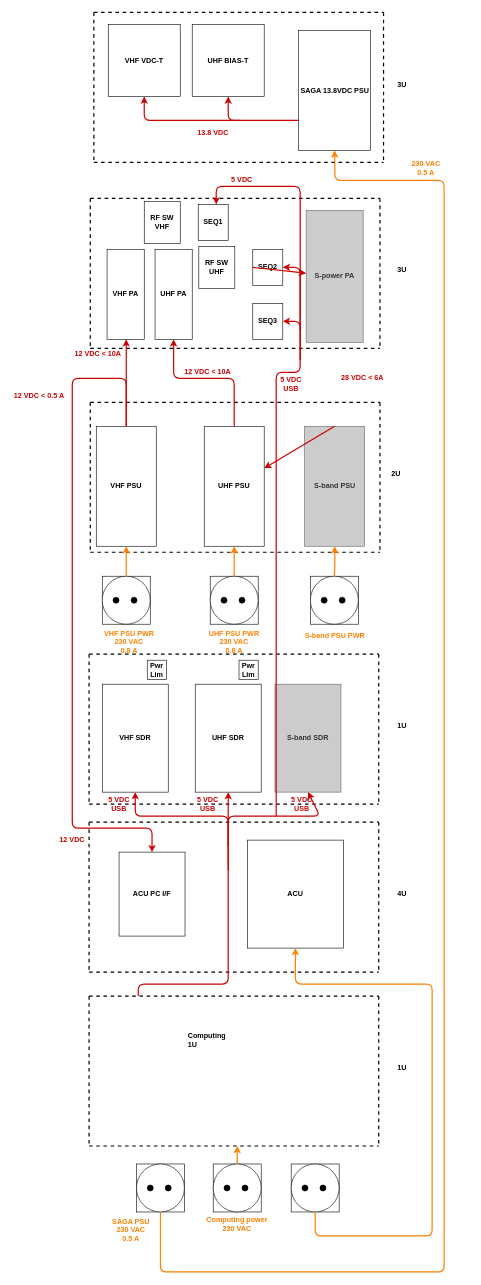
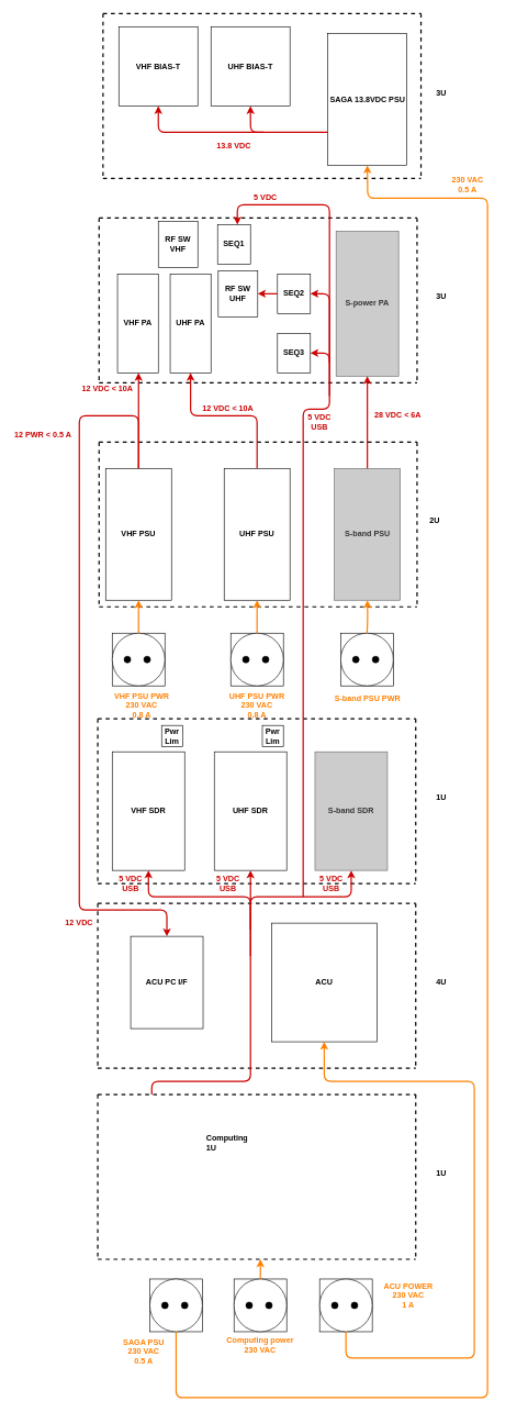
- <mxCell id="32" value="VHF VDC-T" style="rounded=0;whiteSpace=wrap;html=1;fillColor=#FFFFFF;fontStyle=1" parent="1" vertex="1"><mxGeometry x="180" y="40" width="120" height="120" as="geometry" /></mxCell>
+ <mxCell id="32" value="VHF BIAS-T" style="rounded=0;whiteSpace=wrap;html=1;fillColor=#FFFFFF;fontStyle=1" parent="1" vertex="1"><mxGeometry x="180" y="40" width="120" height="120" as="geometry" /></mxCell>
- <mxCell id="114" value="" style="endArrow=classic;html=1;strokeWidth=2;strokeColor=#CC0000;exitX=0;exitY=0.5;exitDx=0;exitDy=0;" parent="1" source="112" target="13" edge="1"><mxGeometry width="50" height="50" relative="1" as="geometry"><mxPoint x="630" y="560" as="sourcePoint" /><mxPoint x="680" y="510" as="targetPoint" /></mxGeometry></mxCell>
+ <mxCell id="114" value="" style="endArrow=classic;html=1;strokeWidth=2;strokeColor=#CC0000;entryX=1;entryY=0.5;entryDx=0;entryDy=0;exitX=0;exitY=0.5;exitDx=0;exitDy=0;" parent="1" source="112" target="110" edge="1"><mxGeometry width="50" height="50" relative="1" as="geometry"><mxPoint x="630" y="560" as="sourcePoint" /><mxPoint x="680" y="510" as="targetPoint" /></mxGeometry></mxCell>
- <mxCell id="106" value="12 VDC &amp;lt; 0.5 A" style="text;html=1;strokeColor=none;fillColor=none;align=center;verticalAlign=middle;whiteSpace=wrap;rounded=0;fontColor=#CC0000;fontStyle=1" parent="1" vertex="1"><mxGeometry x="20" y="650" width="90" height="20" as="geometry" /></mxCell>
+ <mxCell id="106" value="12 PWR &amp;lt; 0.5 A" style="text;html=1;strokeColor=none;fillColor=none;align=center;verticalAlign=middle;whiteSpace=wrap;rounded=0;fontColor=#CC0000;fontStyle=1" parent="1" vertex="1"><mxGeometry x="20" y="650" width="90" height="20" as="geometry" /></mxCell>
- <mxCell id="79" value="" style="endArrow=classic;html=1;strokeColor=#CC0000;strokeWidth=2;fontColor=#CC0000;exitX=0.5;exitY=0;exitDx=0;exitDy=0;" parent="1" source="6" target="7" edge="1"><mxGeometry width="50" height="50" relative="1" as="geometry"><mxPoint x="540" y="710" as="sourcePoint" /><mxPoint x="590" y="660" as="targetPoint" /></mxGeometry></mxCell>
+ <mxCell id="79" value="" style="endArrow=classic;html=1;strokeColor=#CC0000;strokeWidth=2;fontColor=#CC0000;entryX=0.5;entryY=1;entryDx=0;entryDy=0;exitX=0.5;exitY=0;exitDx=0;exitDy=0;" parent="1" source="6" target="13" edge="1"><mxGeometry width="50" height="50" relative="1" as="geometry"><mxPoint x="540" y="710" as="sourcePoint" /><mxPoint x="590" y="660" as="targetPoint" /></mxGeometry></mxCell>
- <mxCell id="47" value="S-band SDR" style="rounded=0;whiteSpace=wrap;html=1;fontStyle=1;strokeColor=#666666;fontColor=#333333;fillColor=#CCCCCC;" parent="1" vertex="1"><mxGeometry x="458" y="1140" width="110" height="180" as="geometry" /></mxCell>
+ <mxCell id="47" value="S-band SDR" style="rounded=0;whiteSpace=wrap;html=1;fontStyle=1;strokeColor=#666666;fontColor=#333333;fillColor=#CCCCCC;" parent="1" vertex="1"><mxGeometry x="478" y="1140" width="110" height="180" as="geometry" /></mxCell>
+ <mxCell id="69" value="ACU POWER&lt;br&gt;&lt;div&gt;230 VAC&lt;/div&gt;&lt;div&gt;1 A&lt;br&gt;&lt;/div&gt;" style="text;html=1;strokeColor=none;fillColor=none;align=center;verticalAlign=middle;whiteSpace=wrap;rounded=0;fontStyle=1;fontColor=#FF8000;" parent="1" vertex="1"><mxGeometry x="565" y="1955" width="110" height="20" as="geometry" /></mxCell>
